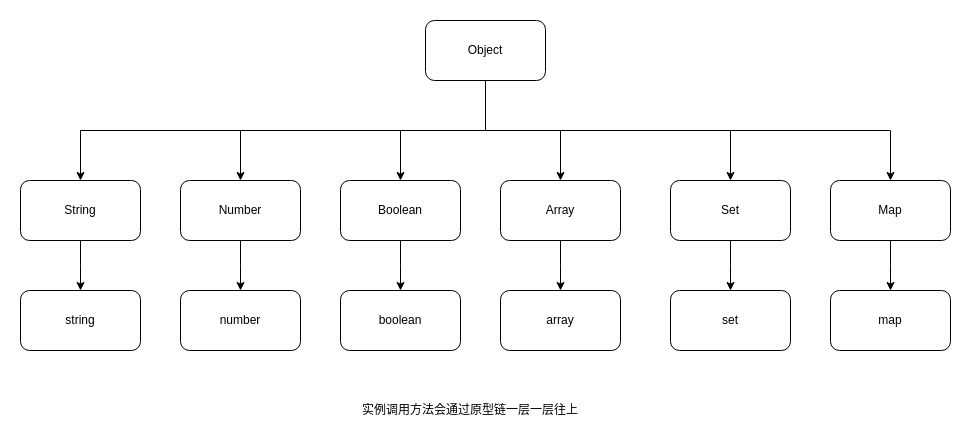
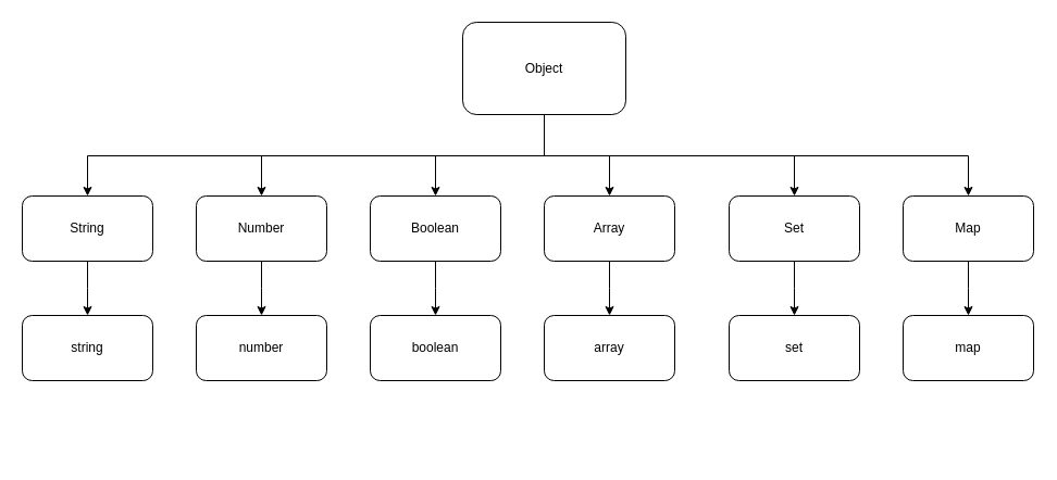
- <mxCell id="8" value="Object" style="rounded=1;whiteSpace=wrap;html=1;" vertex="1" parent="1"><mxGeometry x="425" y="20" width="120" height="60" as="geometry" /></mxCell>
+ <mxCell id="8" value="Object" style="rounded=1;whiteSpace=wrap;html=1;" vertex="1" parent="1"><mxGeometry x="425" y="20" width="150" height="85" as="geometry" /></mxCell>
- <mxCell id="27" value="实例调用方法会通过原型链一层一层往上" style="text;html=1;strokeColor=none;fillColor=none;align=center;verticalAlign=middle;whiteSpace=wrap;rounded=0;" vertex="1" parent="1"><mxGeometry x="305" y="400" width="330" height="20" as="geometry" /></mxCell>
